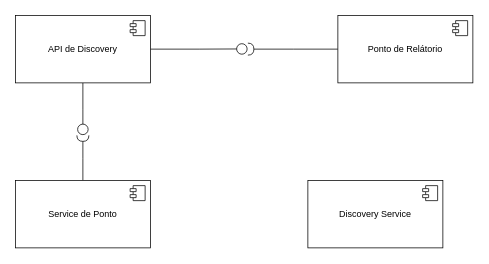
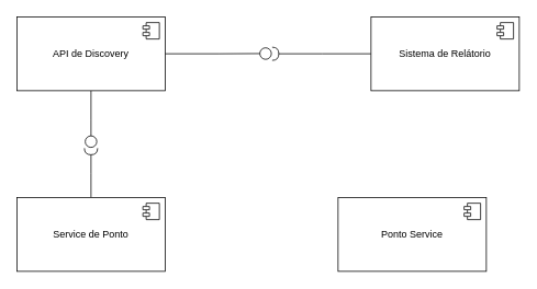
- <mxCell id="7" value="Ponto de Relátorio" style="html=1;dropTarget=0;whiteSpace=wrap;" vertex="1" parent="1"><mxGeometry x="450" y="20" width="180" height="90" as="geometry" /></mxCell>
+ <mxCell id="7" value="Sistema de Relátorio" style="html=1;dropTarget=0;whiteSpace=wrap;" vertex="1" parent="1"><mxGeometry x="450" y="20" width="180" height="90" as="geometry" /></mxCell>
- <mxCell id="12" value="Discovery Service" style="html=1;dropTarget=0;whiteSpace=wrap;" vertex="1" parent="1"><mxGeometry x="410" y="240" width="180" height="90" as="geometry" /></mxCell>
+ <mxCell id="12" value="Ponto Service" style="html=1;dropTarget=0;whiteSpace=wrap;" vertex="1" parent="1"><mxGeometry x="410" y="240" width="180" height="90" as="geometry" /></mxCell>
